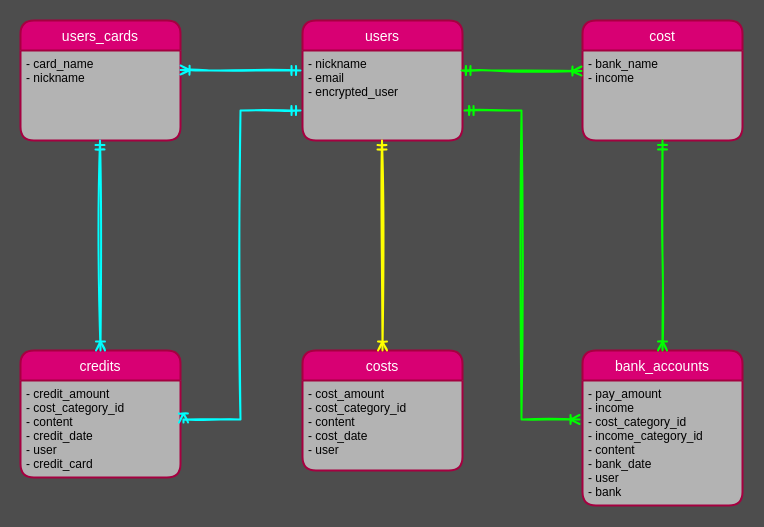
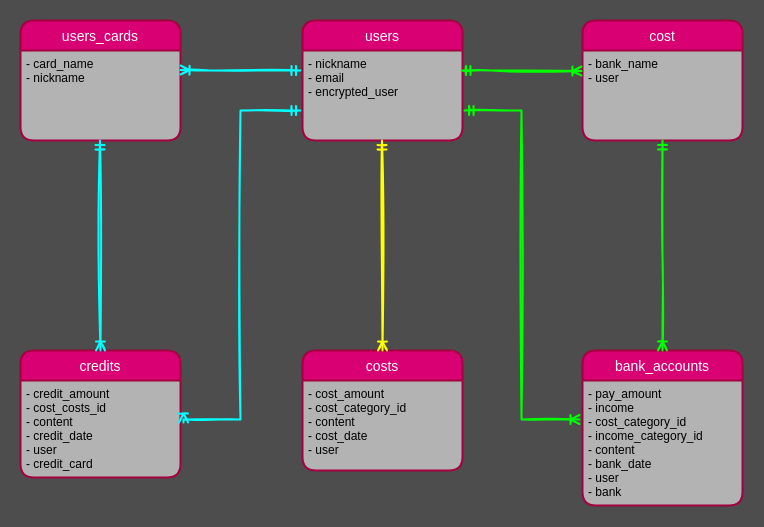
- <mxCell id="5" value="- bank_name&#10;- income" style="align=left;strokeColor=none;fillColor=none;spacingLeft=4;fontSize=12;verticalAlign=top;resizable=0;rotatable=0;part=1;" parent="4" vertex="1"><mxGeometry y="30" width="160" height="90" as="geometry" /></mxCell>
+ <mxCell id="5" value="- bank_name&#10;- user" style="align=left;strokeColor=none;fillColor=none;spacingLeft=4;fontSize=12;verticalAlign=top;resizable=0;rotatable=0;part=1;" parent="4" vertex="1"><mxGeometry y="30" width="160" height="90" as="geometry" /></mxCell>
- <mxCell id="11" value="- credit_amount&#10;- cost_category_id&#10;- content&#10;- credit_date&#10;- user&#10;- credit_card" style="align=left;strokeColor=none;fillColor=none;spacingLeft=4;fontSize=12;verticalAlign=top;resizable=0;rotatable=0;part=1;" parent="10" vertex="1"><mxGeometry y="30" width="160" height="97" as="geometry" /></mxCell>
+ <mxCell id="11" value="- credit_amount&#10;- cost_costs_id&#10;- content&#10;- credit_date&#10;- user&#10;- credit_card" style="align=left;strokeColor=none;fillColor=none;spacingLeft=4;fontSize=12;verticalAlign=top;resizable=0;rotatable=0;part=1;" parent="10" vertex="1"><mxGeometry y="30" width="160" height="97" as="geometry" /></mxCell>
